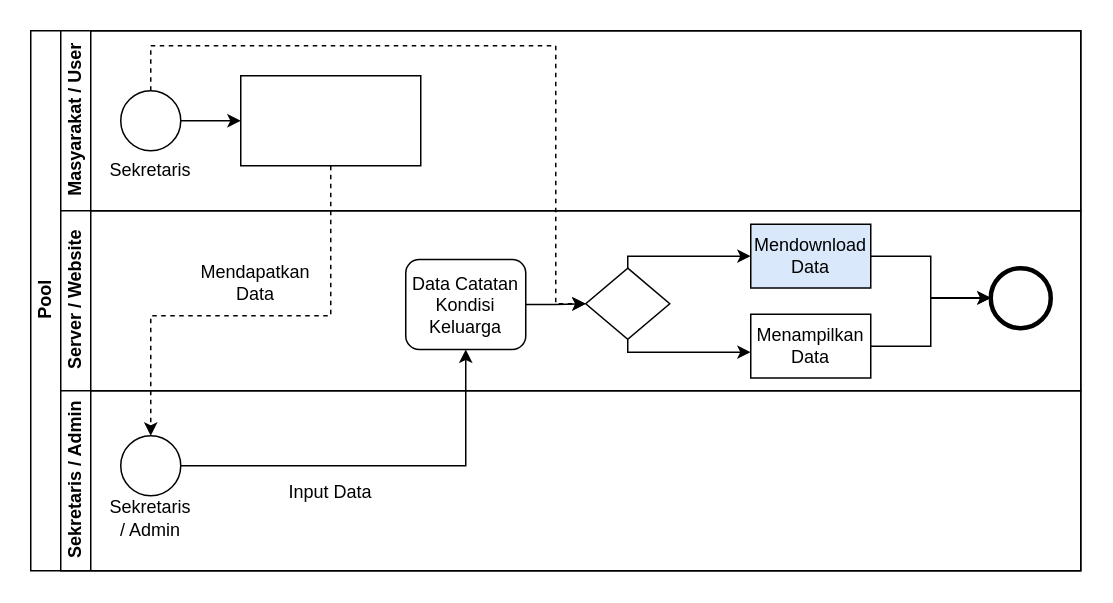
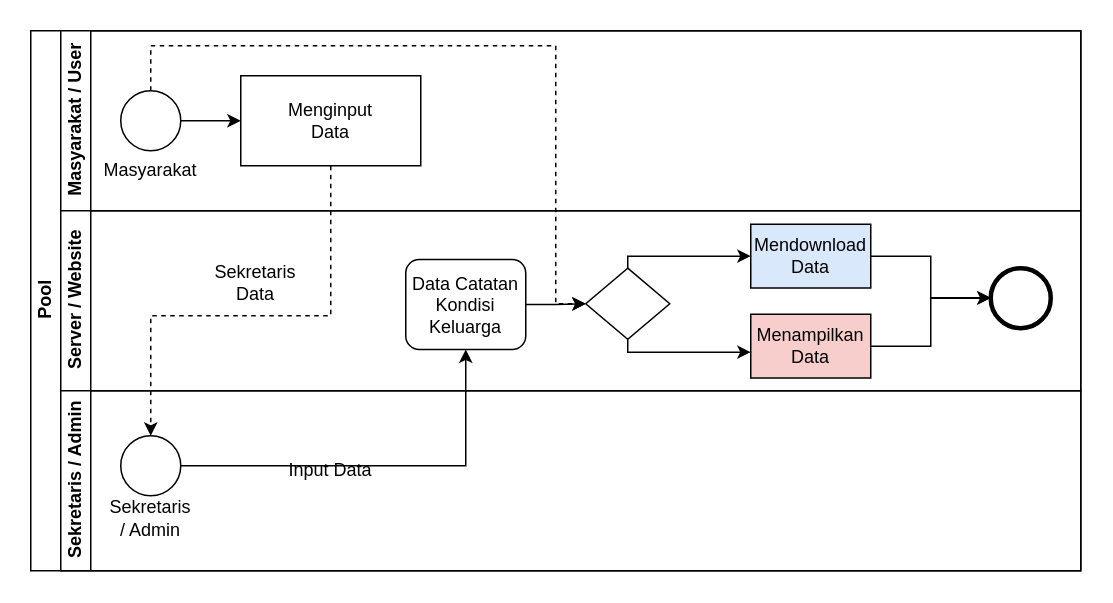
+ <mxCell id="8" value="Menginput Data" style="text;html=1;strokeColor=none;fillColor=none;align=center;verticalAlign=middle;whiteSpace=wrap;rounded=0;" vertex="1" parent="3"><mxGeometry x="150" y="45" width="60" height="30" as="geometry" /></mxCell>
- <mxCell id="9" value="Sekretaris" style="text;html=1;strokeColor=none;fillColor=none;align=center;verticalAlign=middle;whiteSpace=wrap;rounded=0;" vertex="1" parent="3"><mxGeometry x="30" y="77.5" width="60" height="30" as="geometry" /></mxCell>
+ <mxCell id="9" value="Masyarakat" style="text;html=1;strokeColor=none;fillColor=none;align=center;verticalAlign=middle;whiteSpace=wrap;rounded=0;" vertex="1" parent="3"><mxGeometry x="30" y="77.5" width="60" height="30" as="geometry" /></mxCell>
- <mxCell id="15" value="Mendapatkan Data" style="text;html=1;strokeColor=none;fillColor=none;align=center;verticalAlign=middle;whiteSpace=wrap;rounded=0;" vertex="1" parent="10"><mxGeometry x="100" y="32.5" width="60" height="30" as="geometry" /></mxCell>
+ <mxCell id="15" value="Sekretaris Data" style="text;html=1;strokeColor=none;fillColor=none;align=center;verticalAlign=middle;whiteSpace=wrap;rounded=0;" vertex="1" parent="10"><mxGeometry x="100" y="32.5" width="60" height="30" as="geometry" /></mxCell>
- <mxCell id="12" value="Menampilkan Data" style="rounded=0;whiteSpace=wrap;html=1;fontFamily=Helvetica;fontSize=12;fontColor=#000000;align=center;" parent="10" vertex="1"><mxGeometry x="460" y="69" width="80" height="42.5" as="geometry" /></mxCell>
+ <mxCell id="12" value="Menampilkan Data" style="rounded=0;whiteSpace=wrap;html=1;fontFamily=Helvetica;fontSize=12;fontColor=#000000;align=center;fillColor=#f8cecc;" parent="10" vertex="1"><mxGeometry x="460" y="69" width="80" height="42.5" as="geometry" /></mxCell>
- <mxCell id="24" value="Input Data" style="text;html=1;strokeColor=none;fillColor=none;align=center;verticalAlign=middle;whiteSpace=wrap;rounded=0;" vertex="1" parent="22"><mxGeometry x="150" y="52.5" width="60" height="30" as="geometry" /></mxCell>
+ <mxCell id="24" value="Input Data" style="text;html=1;strokeColor=none;fillColor=none;align=center;verticalAlign=middle;whiteSpace=wrap;rounded=0;" vertex="1" parent="22"><mxGeometry x="150" y="37.5" width="60" height="30" as="geometry" /></mxCell>
